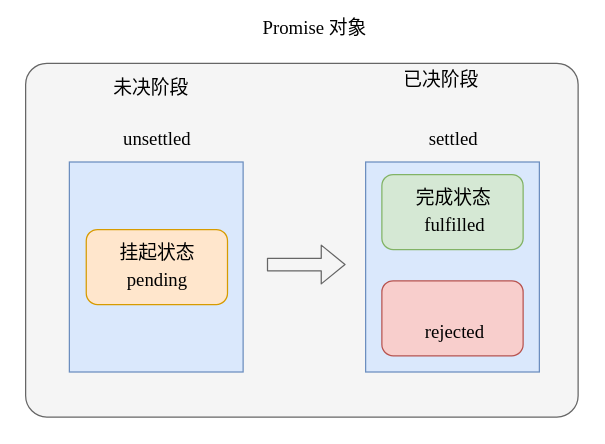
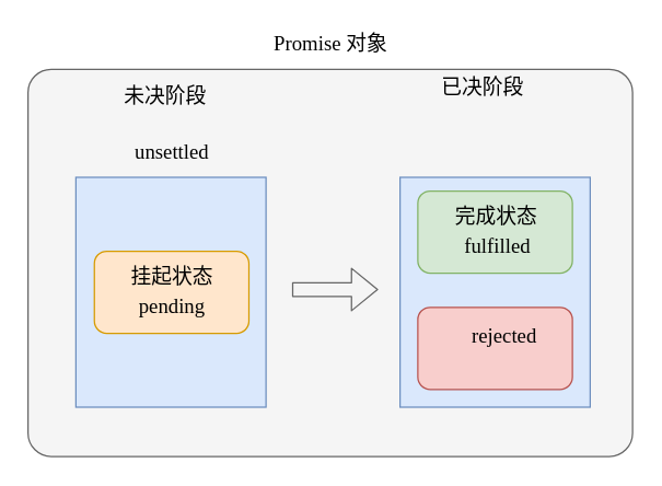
- <mxCell id="3" value="Promise 对象" style="text;html=1;align=center;verticalAlign=middle;resizable=0;points=[];autosize=1;strokeColor=none;fontSize=15;fontFamily=Roboto Mono;" vertex="1" parent="1"><mxGeometry x="195" y="10" width="112" height="22" as="geometry" /></mxCell>
+ <mxCell id="3" value="Promise 对象" style="text;html=1;align=center;verticalAlign=middle;resizable=0;points=[];autosize=1;strokeColor=none;fontSize=15;fontFamily=Roboto Mono;" vertex="1" parent="1"><mxGeometry x="185" y="20" width="112" height="22" as="geometry" /></mxCell>
- <mxCell id="11" value="settled" style="text;html=1;align=center;verticalAlign=middle;resizable=0;points=[];autosize=1;strokeColor=none;fontSize=15;fontFamily=Roboto Mono;" vertex="1" parent="1"><mxGeometry x="325" y="99" width="73" height="22" as="geometry" /></mxCell>
- <mxCell id="17" value="rejected" style="text;html=1;align=center;verticalAlign=middle;resizable=0;points=[];autosize=1;strokeColor=none;fontSize=15;fontFamily=Roboto Mono;" vertex="1" parent="1"><mxGeometry x="322" y="253" width="82" height="22" as="geometry" /></mxCell>
+ <mxCell id="17" value="rejected" style="text;html=1;align=center;verticalAlign=middle;resizable=0;points=[];autosize=1;strokeColor=none;fontSize=15;fontFamily=Roboto Mono;" vertex="1" parent="1"><mxGeometry x="327" y="233" width="82" height="22" as="geometry" /></mxCell>
